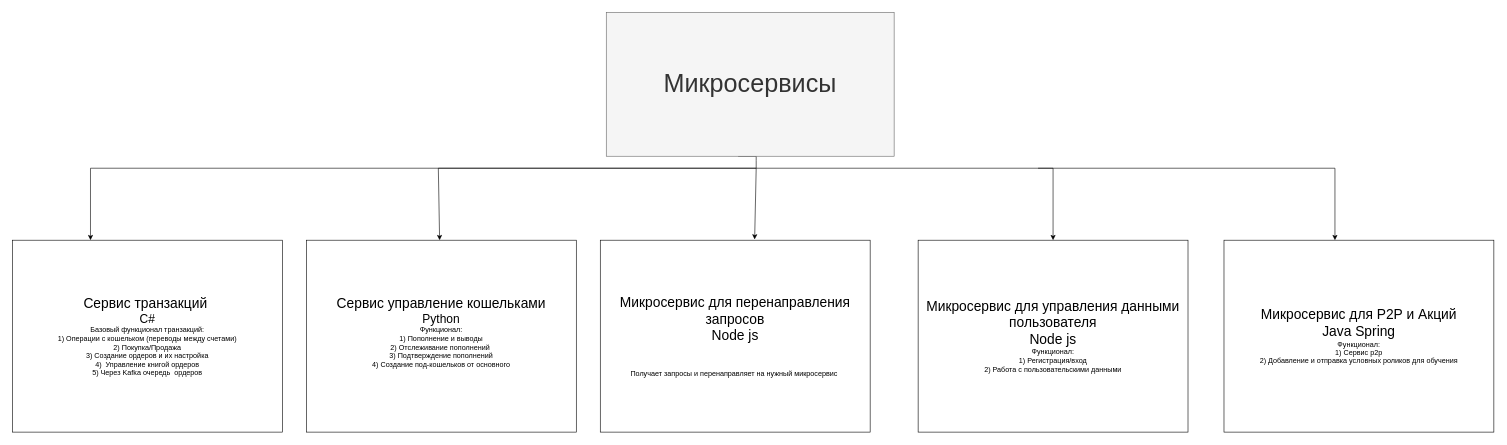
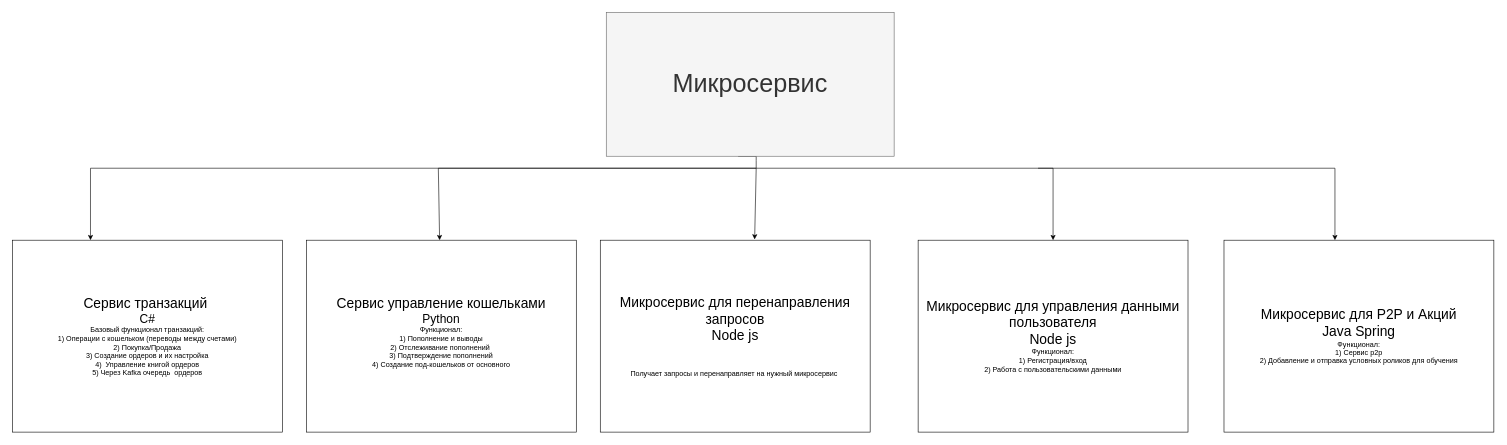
- <mxCell id="3" value="&lt;font style=&quot;font-size: 42px;&quot;&gt;Микросервисы&lt;/font&gt;" style="text;html=1;align=center;verticalAlign=middle;whiteSpace=wrap;rounded=0;fillColor=#f5f5f5;fontColor=#333333;strokeColor=#666666;" parent="1" vertex="1"><mxGeometry x="1010" y="20" width="480" height="240" as="geometry" /></mxCell>
+ <mxCell id="3" value="&lt;font style=&quot;font-size: 42px;&quot;&gt;Микросервис&lt;/font&gt;" style="text;html=1;align=center;verticalAlign=middle;whiteSpace=wrap;rounded=0;fillColor=#f5f5f5;fontColor=#333333;strokeColor=#666666;" parent="1" vertex="1"><mxGeometry x="1010" y="20" width="480" height="240" as="geometry" /></mxCell>
